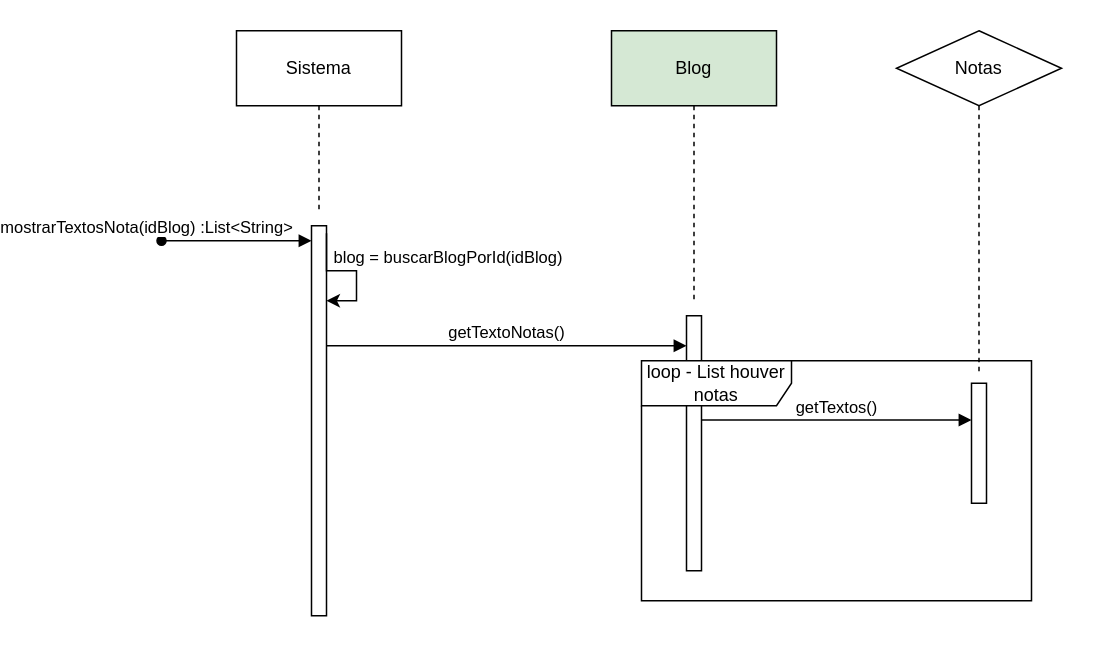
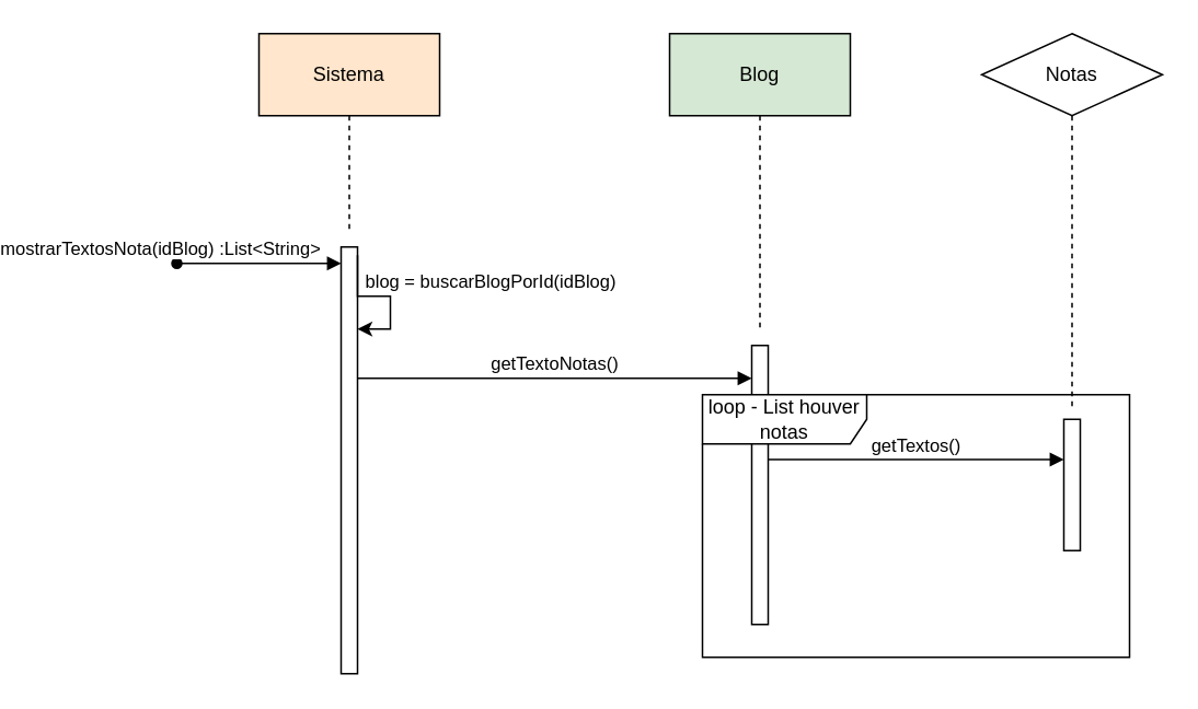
- <mxCell id="3" value="Sistema" style="html=1;whiteSpace=wrap;" vertex="1" parent="1"><mxGeometry x="70" y="20" width="110" height="50" as="geometry" /></mxCell>
+ <mxCell id="3" value="Sistema" style="html=1;whiteSpace=wrap;fillColor=#ffe6cc;" vertex="1" parent="1"><mxGeometry x="70" y="20" width="110" height="50" as="geometry" /></mxCell>
